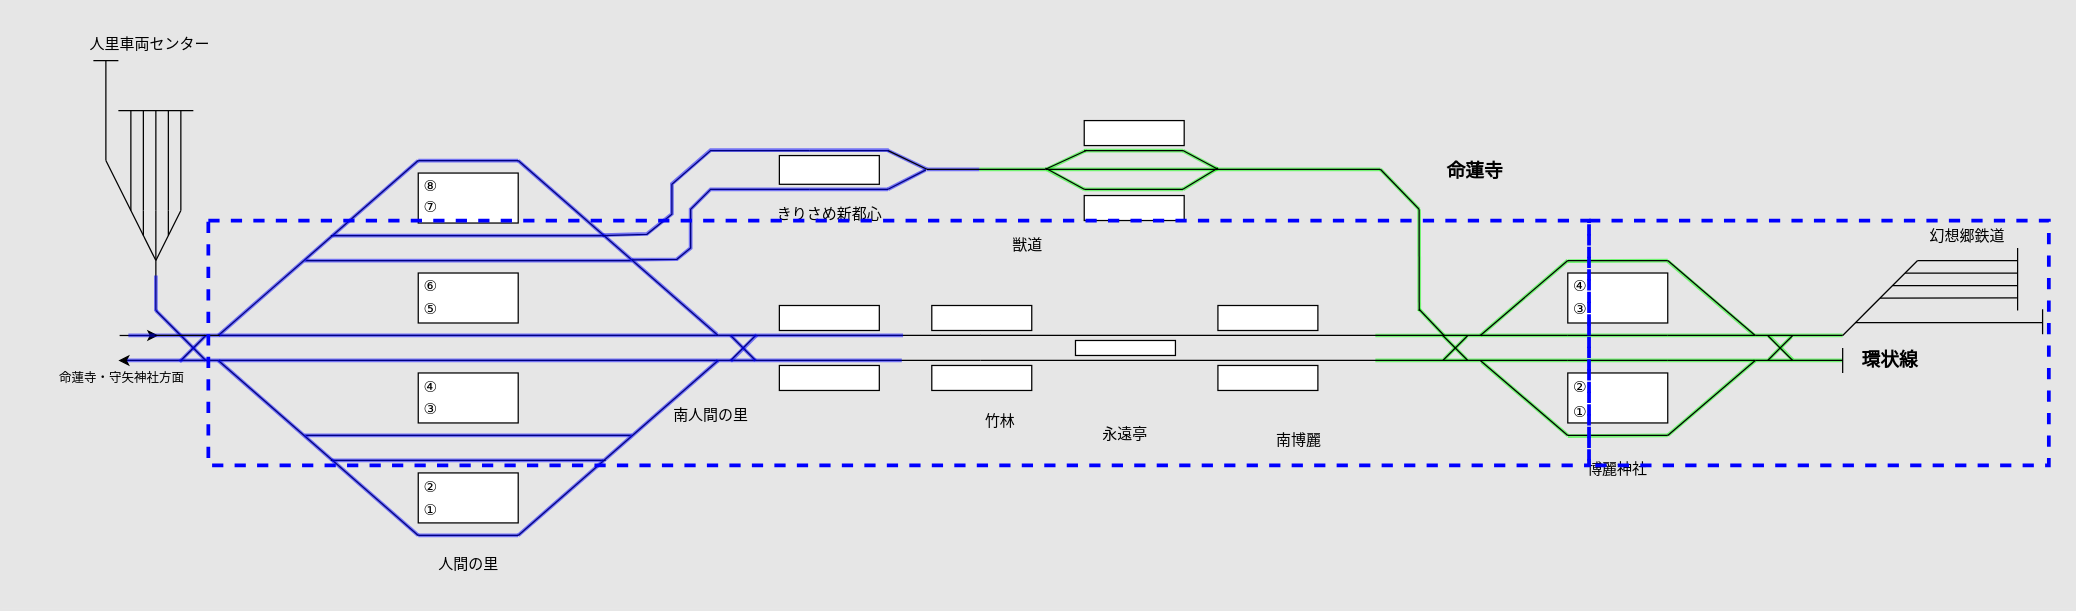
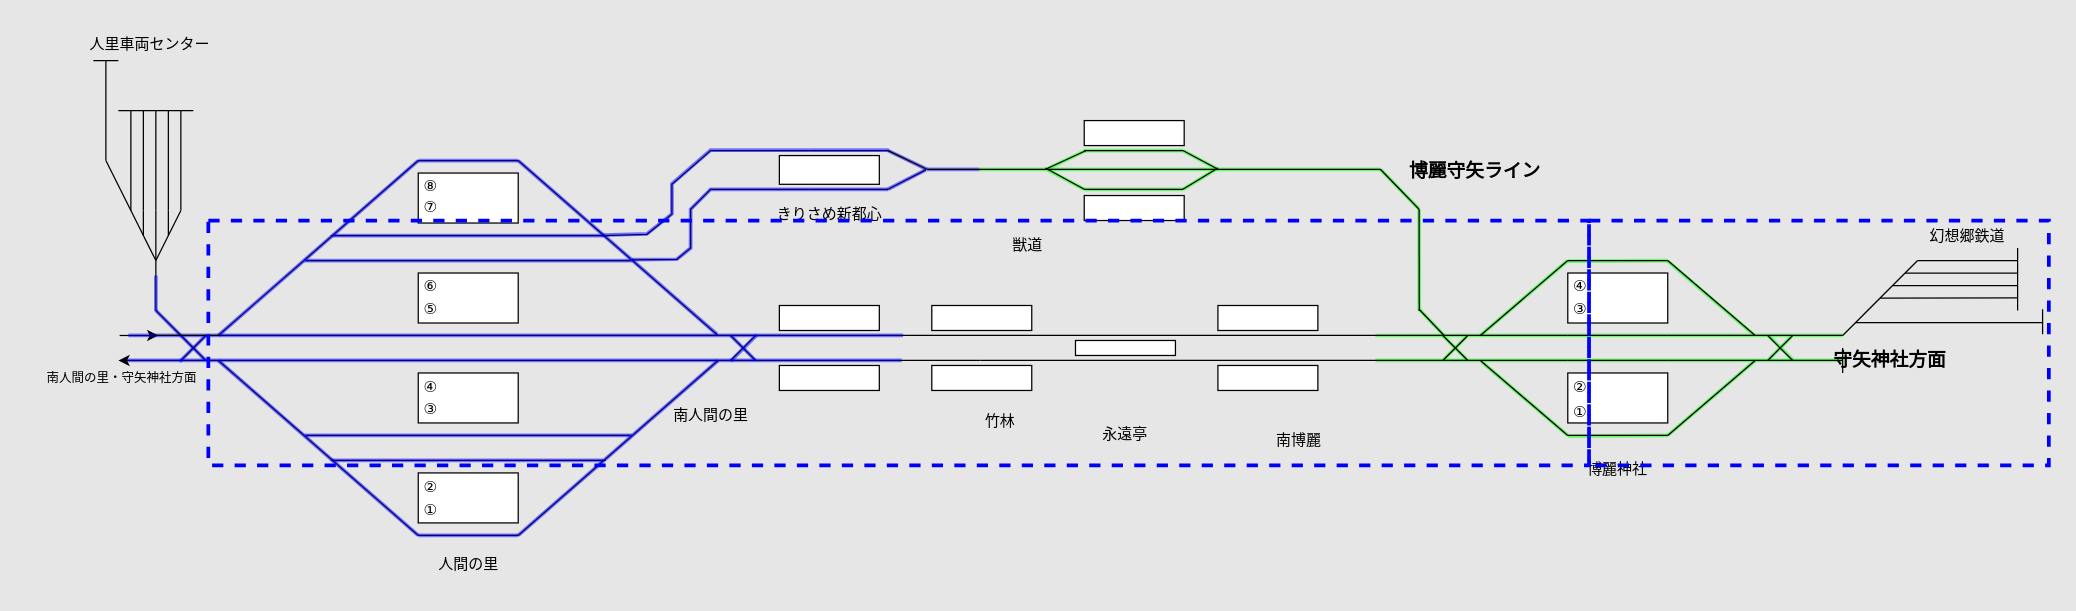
- <mxCell id="169" value="&lt;b&gt;&lt;font style=&quot;font-size: 15px;&quot;&gt;命蓮寺&lt;/font&gt;&lt;/b&gt;" style="text;strokeColor=none;align=center;fillColor=none;html=1;verticalAlign=middle;whiteSpace=wrap;rounded=0;" parent="1" vertex="1"><mxGeometry x="1113" y="120.5" width="134" height="30" as="geometry" /></mxCell>
+ <mxCell id="169" value="&lt;b&gt;&lt;font style=&quot;font-size: 15px;&quot;&gt;博麗守矢ライン&lt;/font&gt;&lt;/b&gt;" style="text;strokeColor=none;align=center;fillColor=none;html=1;verticalAlign=middle;whiteSpace=wrap;rounded=0;" parent="1" vertex="1"><mxGeometry x="1113" y="120.5" width="134" height="30" as="geometry" /></mxCell>
- <mxCell id="170" value="&lt;span style=&quot;font-size: 15px;&quot;&gt;&lt;b&gt;環状線&lt;/b&gt;&lt;/span&gt;" style="text;strokeColor=none;align=center;fillColor=none;html=1;verticalAlign=middle;whiteSpace=wrap;rounded=0;" parent="1" vertex="1"><mxGeometry x="1444.997" y="271.997" width="134" height="30" as="geometry" /></mxCell>
+ <mxCell id="170" value="&lt;span style=&quot;font-size: 15px;&quot;&gt;&lt;b&gt;守矢神社方面&lt;/b&gt;&lt;/span&gt;" style="text;strokeColor=none;align=center;fillColor=none;html=1;verticalAlign=middle;whiteSpace=wrap;rounded=0;" parent="1" vertex="1"><mxGeometry x="1444.997" y="271.997" width="134" height="30" as="geometry" /></mxCell>
- <mxCell id="127" value="&lt;font style=&quot;font-size: 10px;&quot;&gt;命蓮寺・守矢神社方面&lt;/font&gt;" style="text;strokeColor=none;align=center;fillColor=none;html=1;verticalAlign=middle;whiteSpace=wrap;rounded=0;" parent="1" vertex="1"><mxGeometry x="20" y="287.01" width="154" height="30" as="geometry" /></mxCell>
+ <mxCell id="127" value="&lt;font style=&quot;font-size: 10px;&quot;&gt;南人間の里・守矢神社方面&lt;/font&gt;" style="text;strokeColor=none;align=center;fillColor=none;html=1;verticalAlign=middle;whiteSpace=wrap;rounded=0;" parent="1" vertex="1"><mxGeometry x="20" y="287.01" width="154" height="30" as="geometry" /></mxCell>
